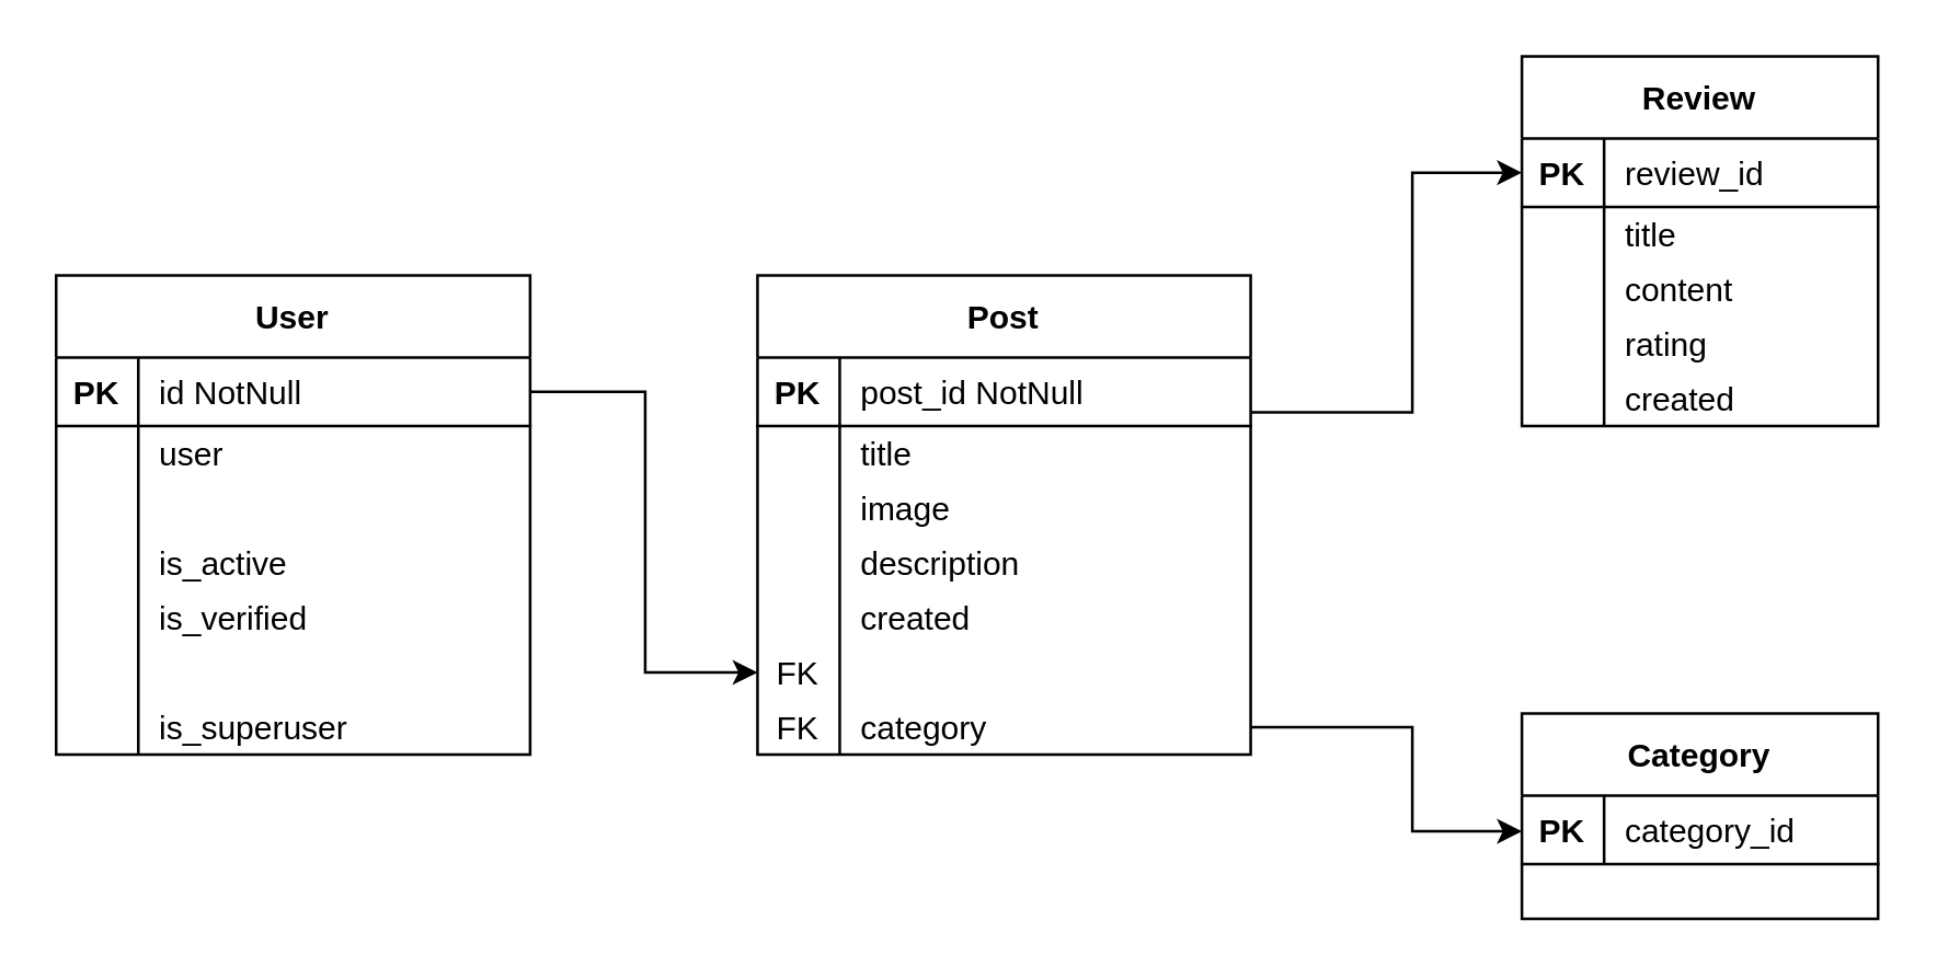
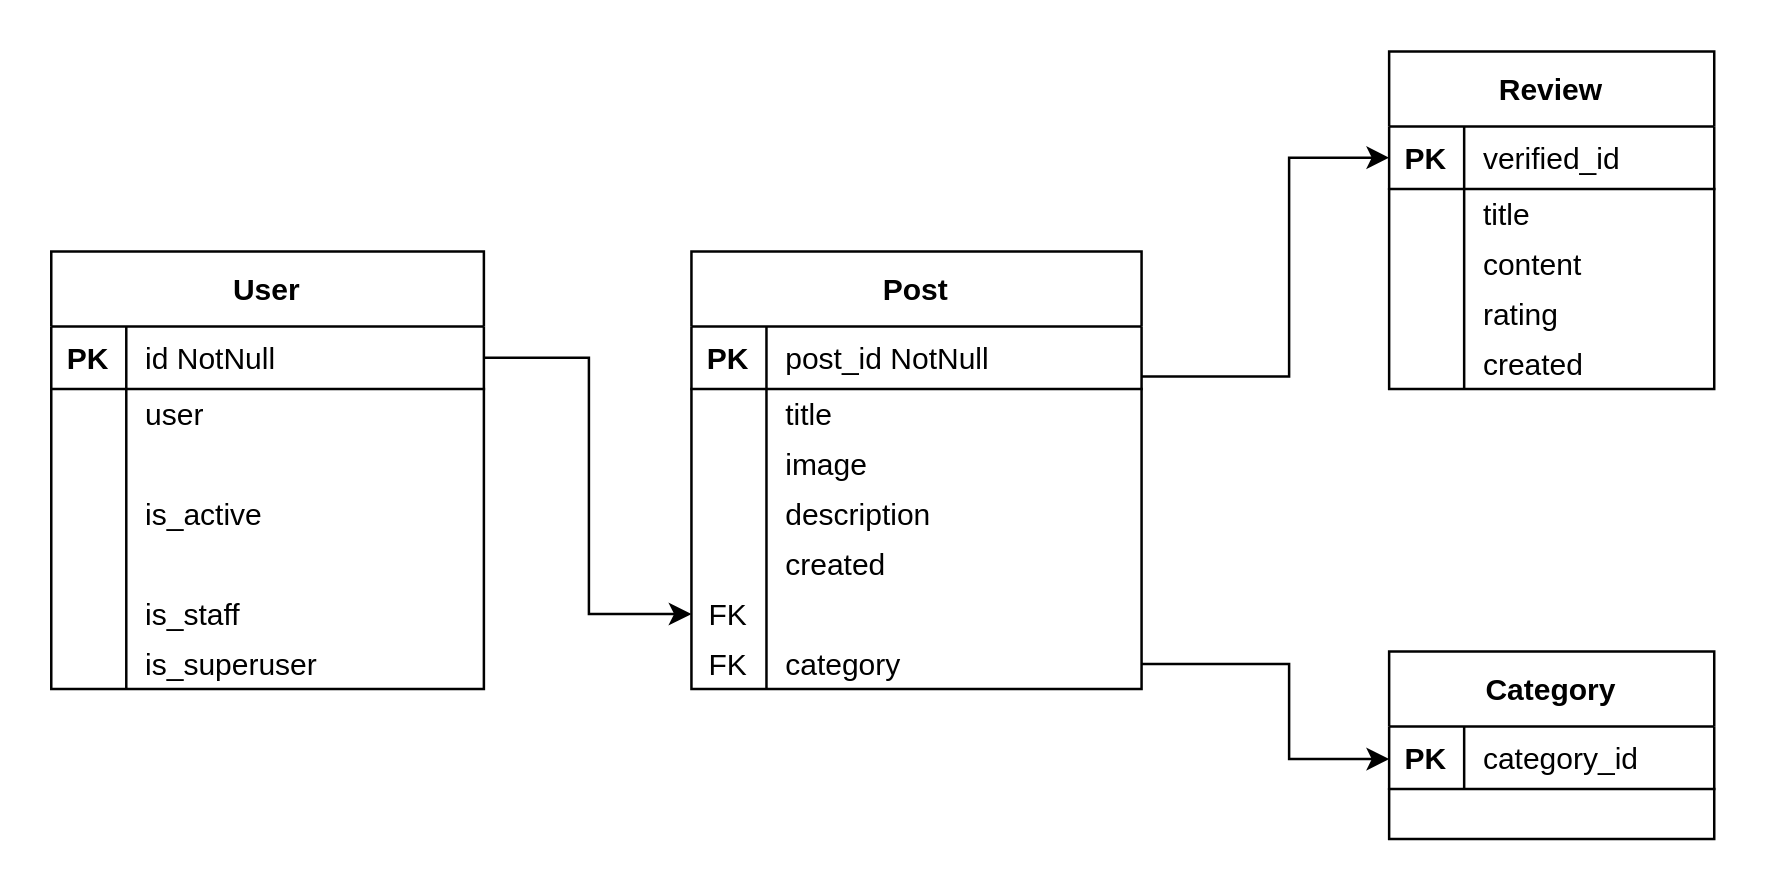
- <mxCell id="55" value="review_id" style="shape=partialRectangle;connectable=0;fillColor=none;top=0;left=0;bottom=0;right=0;align=left;spacingLeft=6;overflow=hidden;" parent="53" vertex="1"><mxGeometry x="30" width="100" height="25" as="geometry"><mxRectangle width="100" height="25" as="alternateBounds" /></mxGeometry></mxCell>
+ <mxCell id="55" value="verified_id" style="shape=partialRectangle;connectable=0;fillColor=none;top=0;left=0;bottom=0;right=0;align=left;spacingLeft=6;overflow=hidden;" parent="53" vertex="1"><mxGeometry x="30" width="100" height="25" as="geometry"><mxRectangle width="100" height="25" as="alternateBounds" /></mxGeometry></mxCell>
- <mxCell id="16" value="is_verified" style="shape=partialRectangle;connectable=0;fillColor=none;top=0;left=0;bottom=0;right=0;align=left;spacingLeft=6;overflow=hidden;" parent="14" vertex="1"><mxGeometry x="30" width="143" height="20" as="geometry"><mxRectangle width="143" height="20" as="alternateBounds" /></mxGeometry></mxCell>
+ <mxCell id="19" value="is_staff" style="shape=partialRectangle;connectable=0;fillColor=none;top=0;left=0;bottom=0;right=0;align=left;spacingLeft=6;overflow=hidden;" parent="17" vertex="1"><mxGeometry x="30" width="143" height="20" as="geometry"><mxRectangle width="143" height="20" as="alternateBounds" /></mxGeometry></mxCell>
